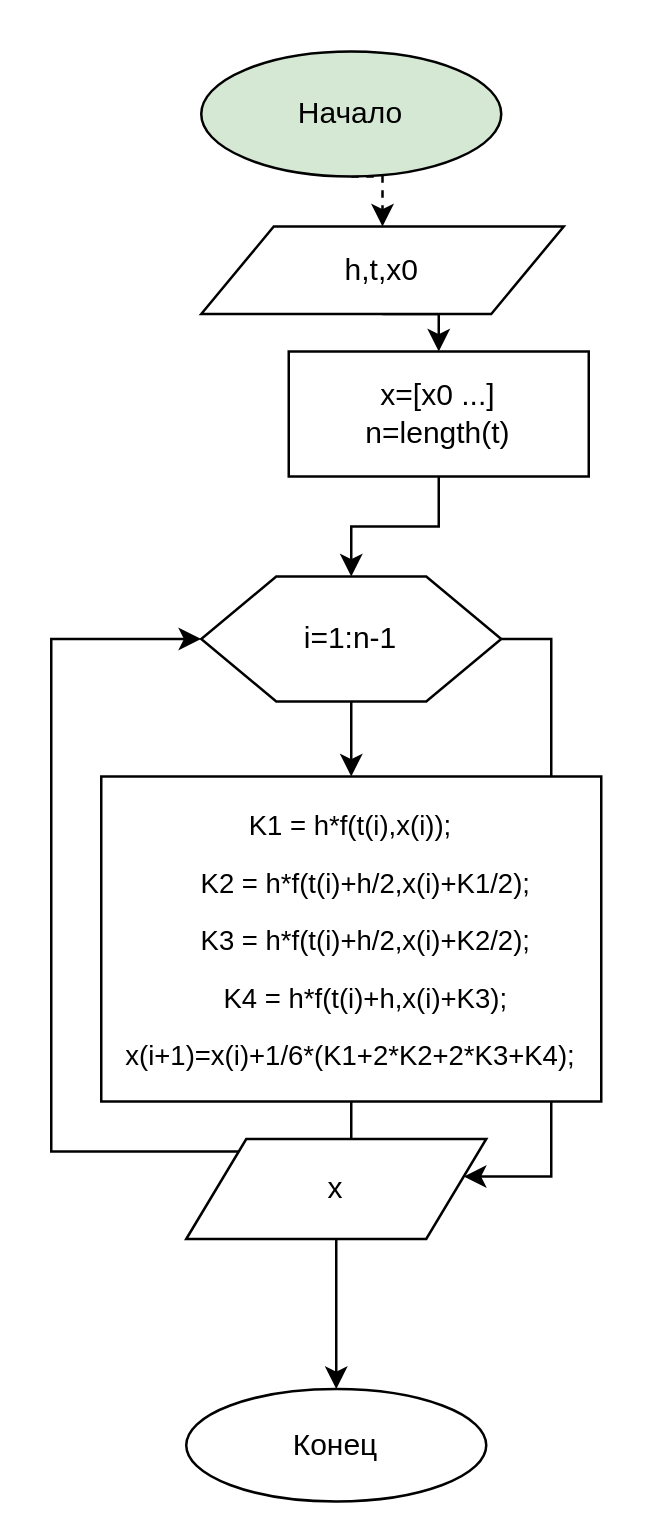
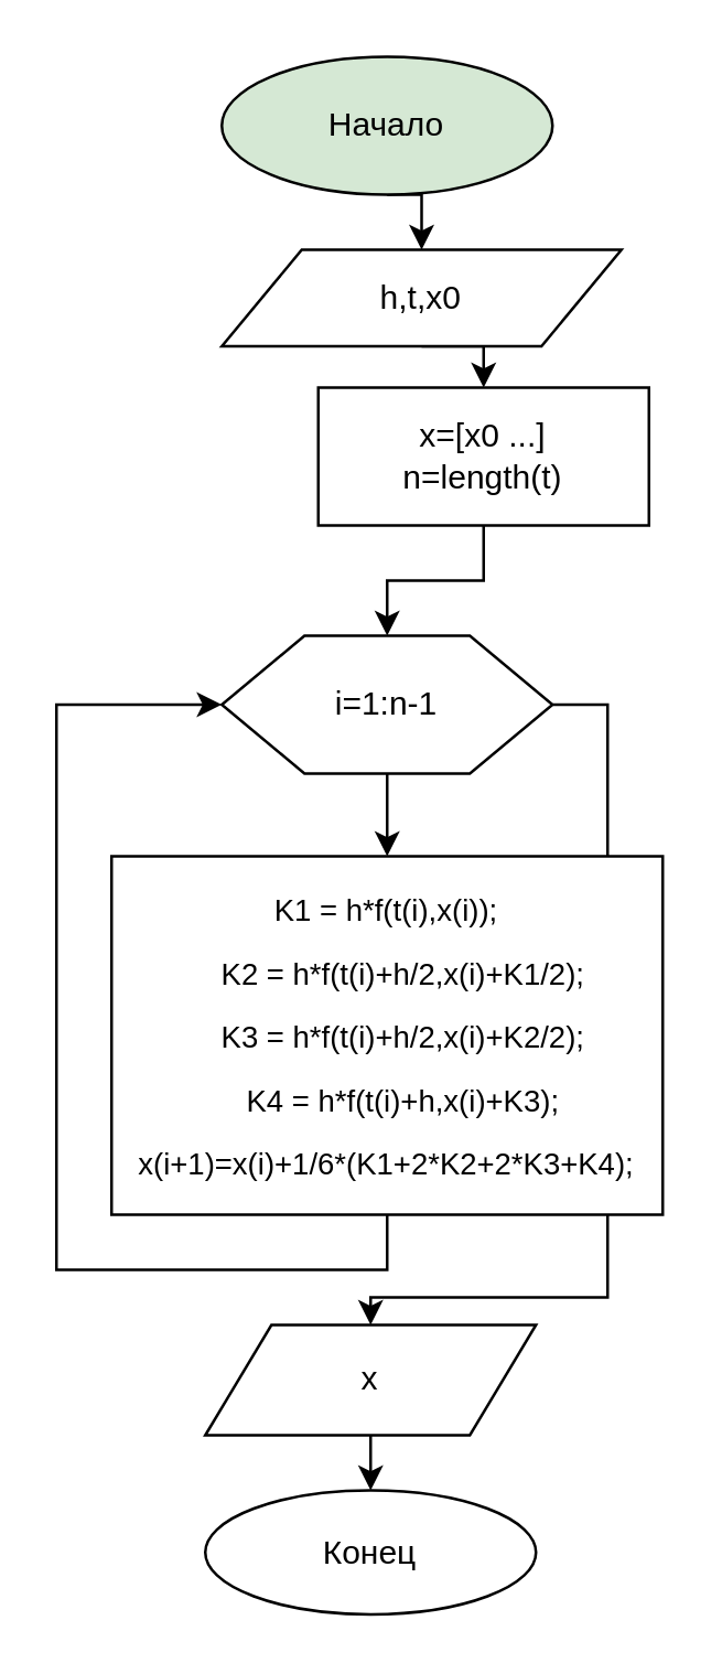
- <mxCell id="2" style="edgeStyle=orthogonalEdgeStyle;rounded=0;orthogonalLoop=1;jettySize=auto;html=1;exitX=0.5;exitY=1;exitDx=0;exitDy=0;entryX=0.5;entryY=0;entryDx=0;entryDy=0;dashed=1;" edge="1" parent="1" source="3" target="5"><mxGeometry relative="1" as="geometry" /></mxCell>
+ <mxCell id="2" style="edgeStyle=orthogonalEdgeStyle;rounded=0;orthogonalLoop=1;jettySize=auto;html=1;exitX=0.5;exitY=1;exitDx=0;exitDy=0;entryX=0.5;entryY=0;entryDx=0;entryDy=0;" edge="1" parent="1" source="3" target="5"><mxGeometry relative="1" as="geometry" /></mxCell>
- <mxCell id="14" value="x" style="shape=parallelogram;perimeter=parallelogramPerimeter;whiteSpace=wrap;html=1;" vertex="1" parent="1"><mxGeometry x="74" y="455" width="120" height="40" as="geometry" /></mxCell>
+ <mxCell id="14" value="x" style="shape=parallelogram;perimeter=parallelogramPerimeter;whiteSpace=wrap;html=1;" vertex="1" parent="1"><mxGeometry x="74" y="480" width="120" height="40" as="geometry" /></mxCell>
- <mxCell id="15" value="Конец" style="ellipse;whiteSpace=wrap;html=1;" vertex="1" parent="1"><mxGeometry x="74" y="555" width="120" height="45" as="geometry" /></mxCell>
+ <mxCell id="15" value="Конец" style="ellipse;whiteSpace=wrap;html=1;" vertex="1" parent="1"><mxGeometry x="74" y="540" width="120" height="45" as="geometry" /></mxCell>
